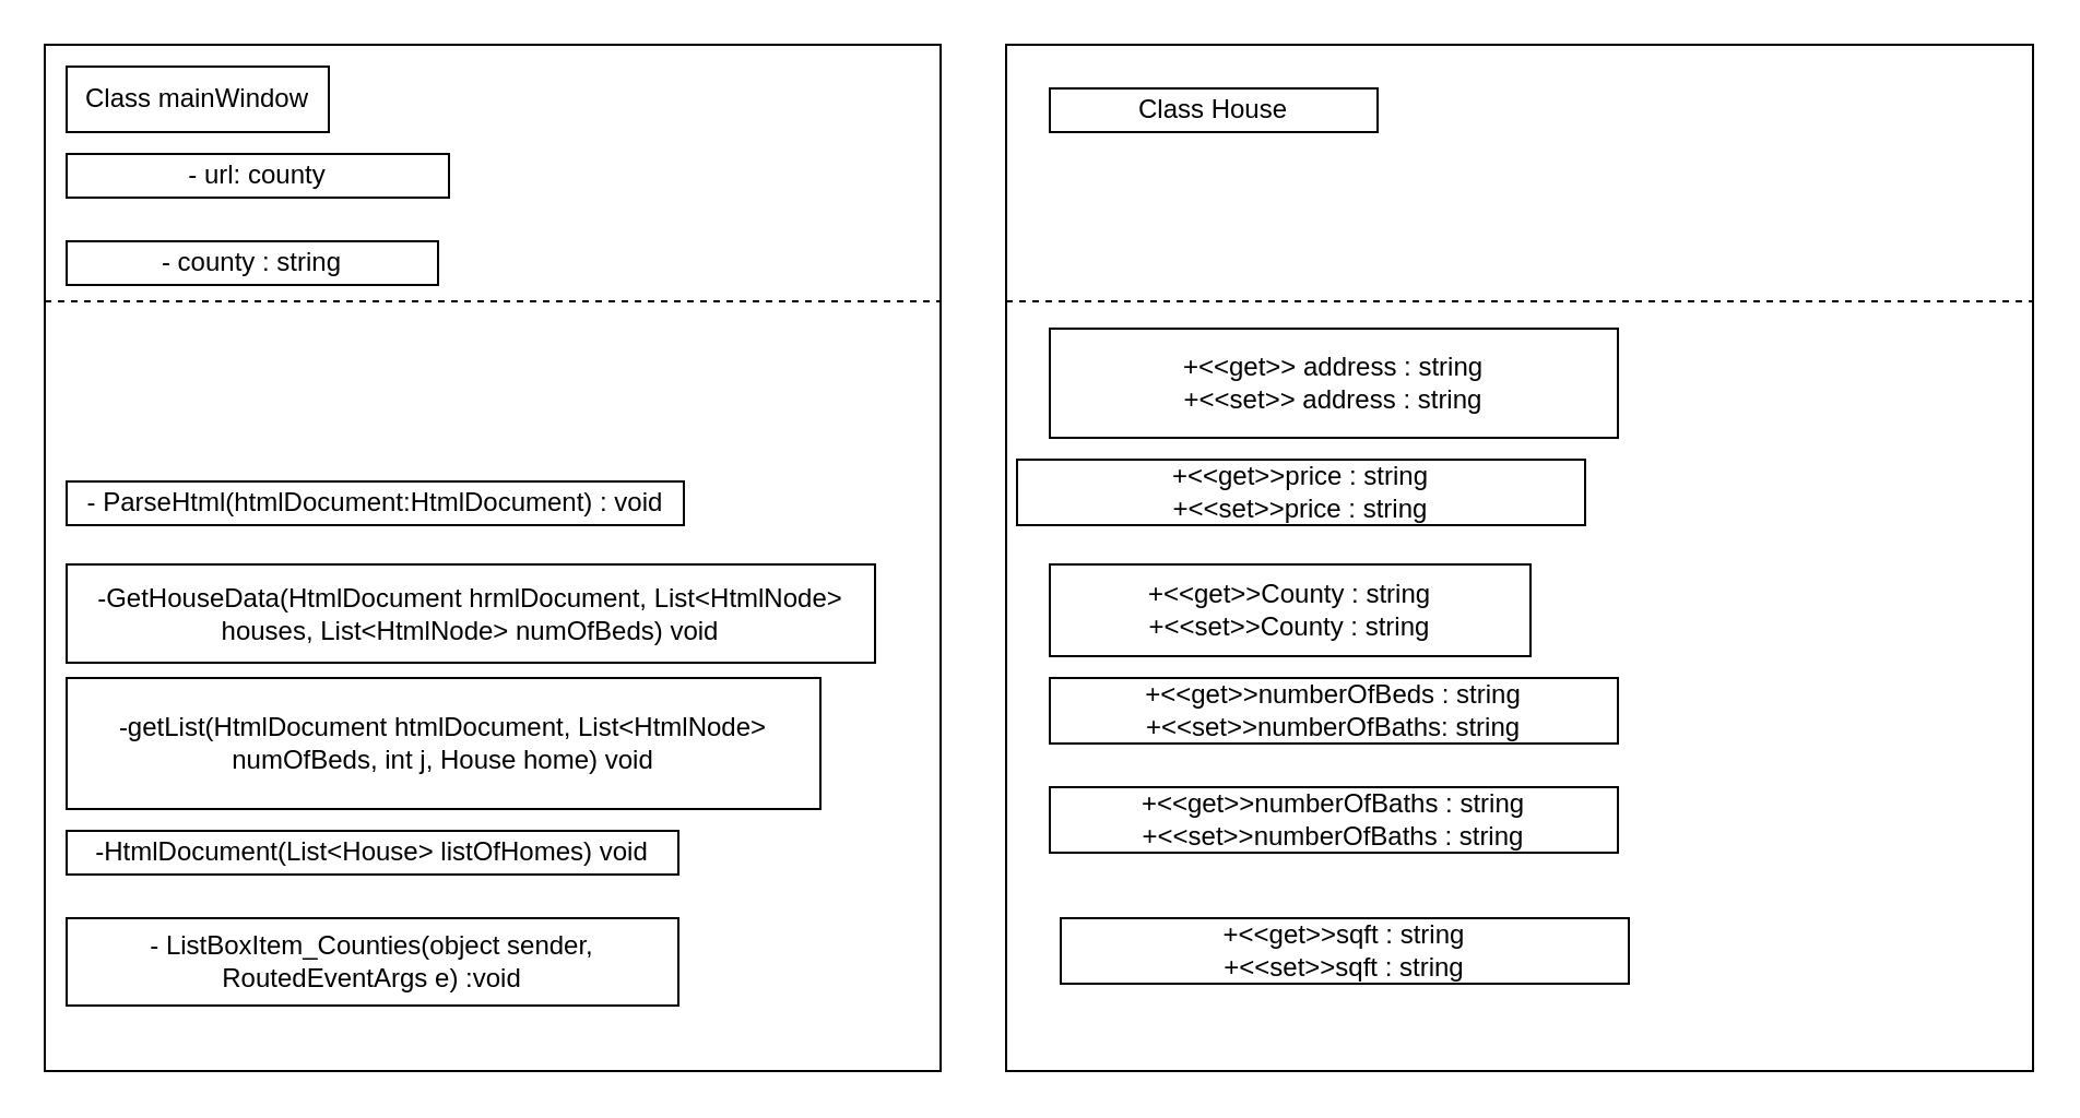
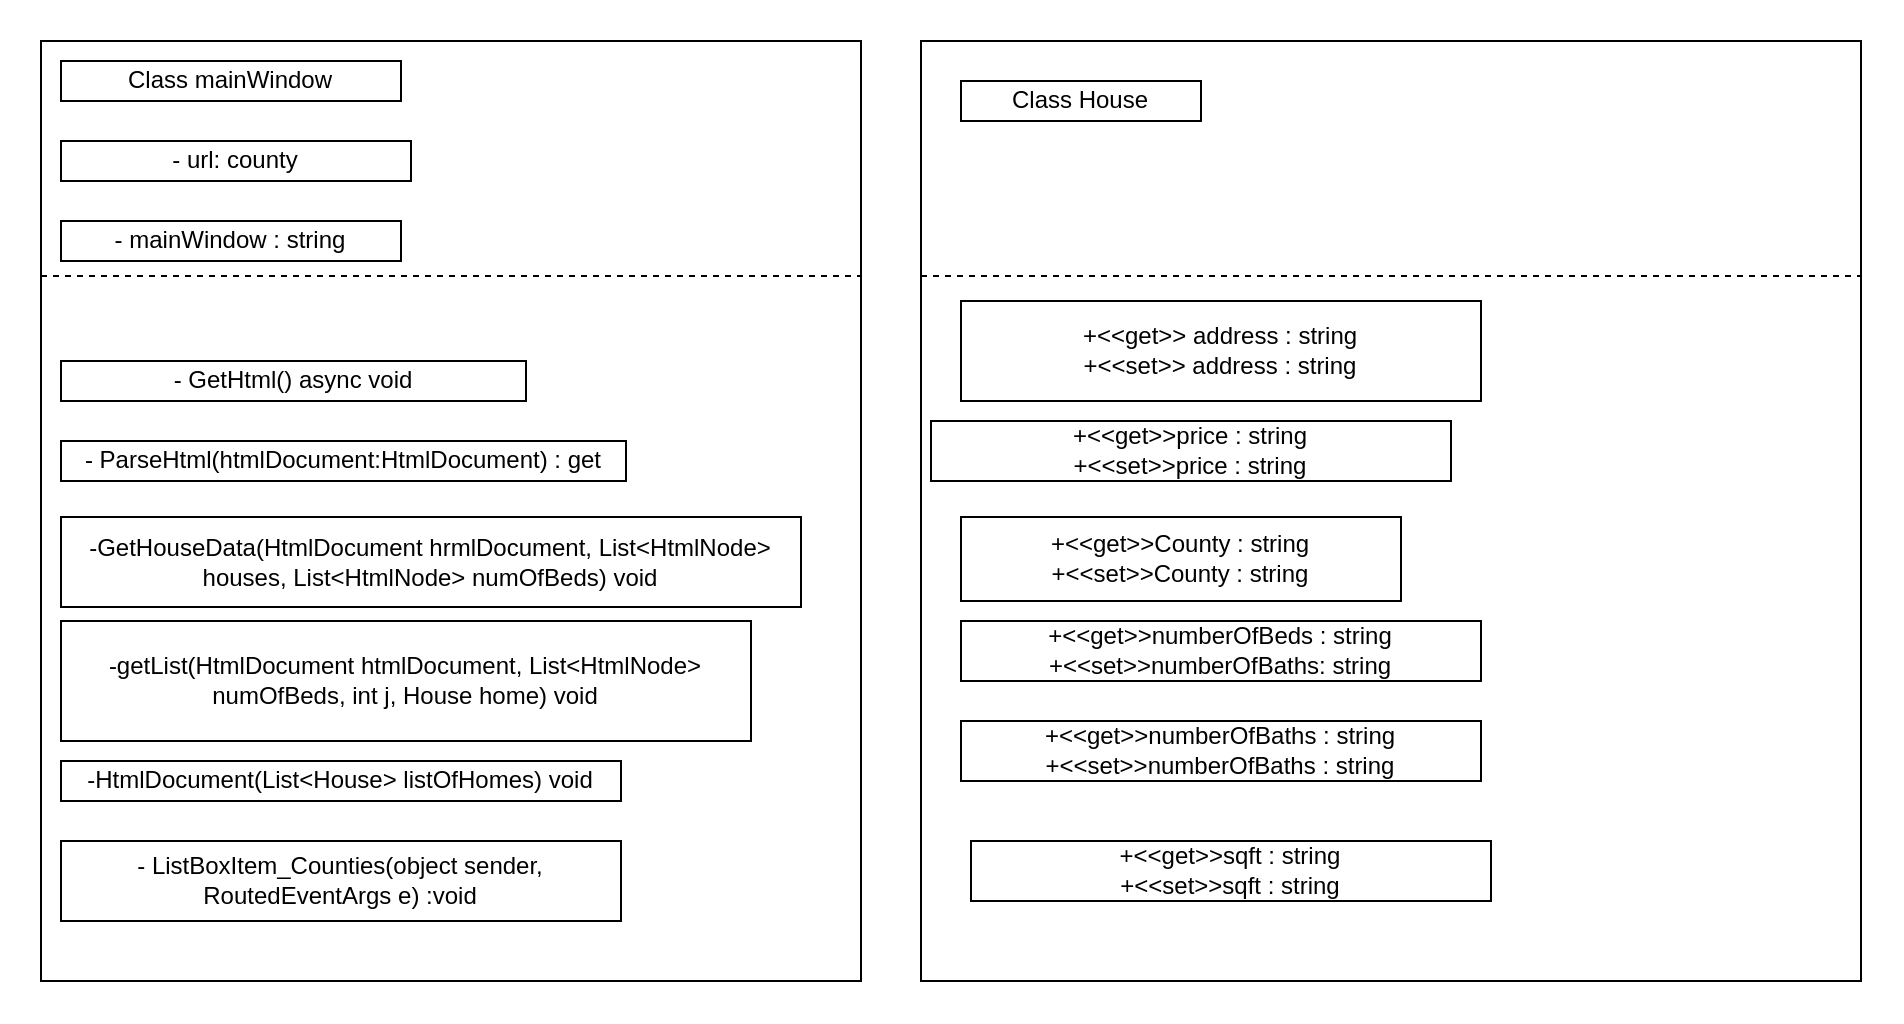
- <mxCell id="13" value="Class mainWindow" style="rounded=0;whiteSpace=wrap;html=1;" vertex="1" parent="1"><mxGeometry x="30" y="30" width="120" height="30" as="geometry" /></mxCell>
+ <mxCell id="13" value="Class mainWindow" style="rounded=0;whiteSpace=wrap;html=1;" vertex="1" parent="1"><mxGeometry x="30" y="30" width="170" height="20" as="geometry" /></mxCell>
- <mxCell id="14" value="Class House" style="rounded=0;whiteSpace=wrap;html=1;" vertex="1" parent="1"><mxGeometry x="480" y="40" width="150" height="20" as="geometry" /></mxCell>
+ <mxCell id="14" value="Class House" style="rounded=0;whiteSpace=wrap;html=1;" vertex="1" parent="1"><mxGeometry x="480" y="40" width="120" height="20" as="geometry" /></mxCell>
- <mxCell id="4" value="&amp;nbsp;- county : string&amp;nbsp;" style="rounded=0;whiteSpace=wrap;html=1;" parent="1" vertex="1"><mxGeometry x="30" y="110" width="170" height="20" as="geometry" /></mxCell>
+ <mxCell id="4" value="&amp;nbsp;- mainWindow : string&amp;nbsp;" style="rounded=0;whiteSpace=wrap;html=1;" parent="1" vertex="1"><mxGeometry x="30" y="110" width="170" height="20" as="geometry" /></mxCell>
+ <mxCell id="5" value="- GetHtml() async void" style="rounded=0;whiteSpace=wrap;html=1;" parent="1" vertex="1"><mxGeometry x="30" y="180" width="232.5" height="20" as="geometry" /></mxCell>
- <mxCell id="6" value="- ParseHtml(htmlDocument:HtmlDocument) : void" style="rounded=0;whiteSpace=wrap;html=1;" parent="1" vertex="1"><mxGeometry x="30" y="220" width="282.5" height="20" as="geometry" /></mxCell>
+ <mxCell id="6" value="- ParseHtml(htmlDocument:HtmlDocument) : get" style="rounded=0;whiteSpace=wrap;html=1;" parent="1" vertex="1"><mxGeometry x="30" y="220" width="282.5" height="20" as="geometry" /></mxCell>
